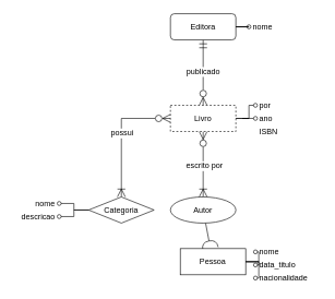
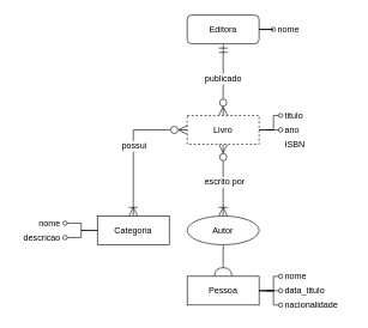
- <mxCell id="14" value="por" style="ellipse;whiteSpace=wrap;html=1;align=left;strokeColor=none;spacing=6;fillColor=none;" vertex="1" parent="1"><mxGeometry x="390" y="150" width="80" height="20" as="geometry" /></mxCell>
+ <mxCell id="14" value="titulo" style="ellipse;whiteSpace=wrap;html=1;align=left;strokeColor=none;spacing=6;fillColor=none;" vertex="1" parent="1"><mxGeometry x="390" y="150" width="80" height="20" as="geometry" /></mxCell>
- <mxCell id="32" value="Categoria" style="rhombus;whiteSpace=wrap;html=1;align=center;" vertex="1" parent="29"><mxGeometry x="115" width="100" height="40" as="geometry" /></mxCell>
+ <mxCell id="32" value="Categoria" style="whiteSpace=wrap;html=1;align=center;" vertex="1" parent="29"><mxGeometry x="115" width="100" height="40" as="geometry" /></mxCell>
- <mxCell id="22" value="Pessoa" style="whiteSpace=wrap;html=1;align=center;" vertex="1" parent="21"><mxGeometry x="15" y="5" width="100" height="40" as="geometry" /></mxCell>
+ <mxCell id="22" value="Pessoa" style="whiteSpace=wrap;html=1;align=center;" vertex="1" parent="21"><mxGeometry y="10" width="100" height="40" as="geometry" /></mxCell>
